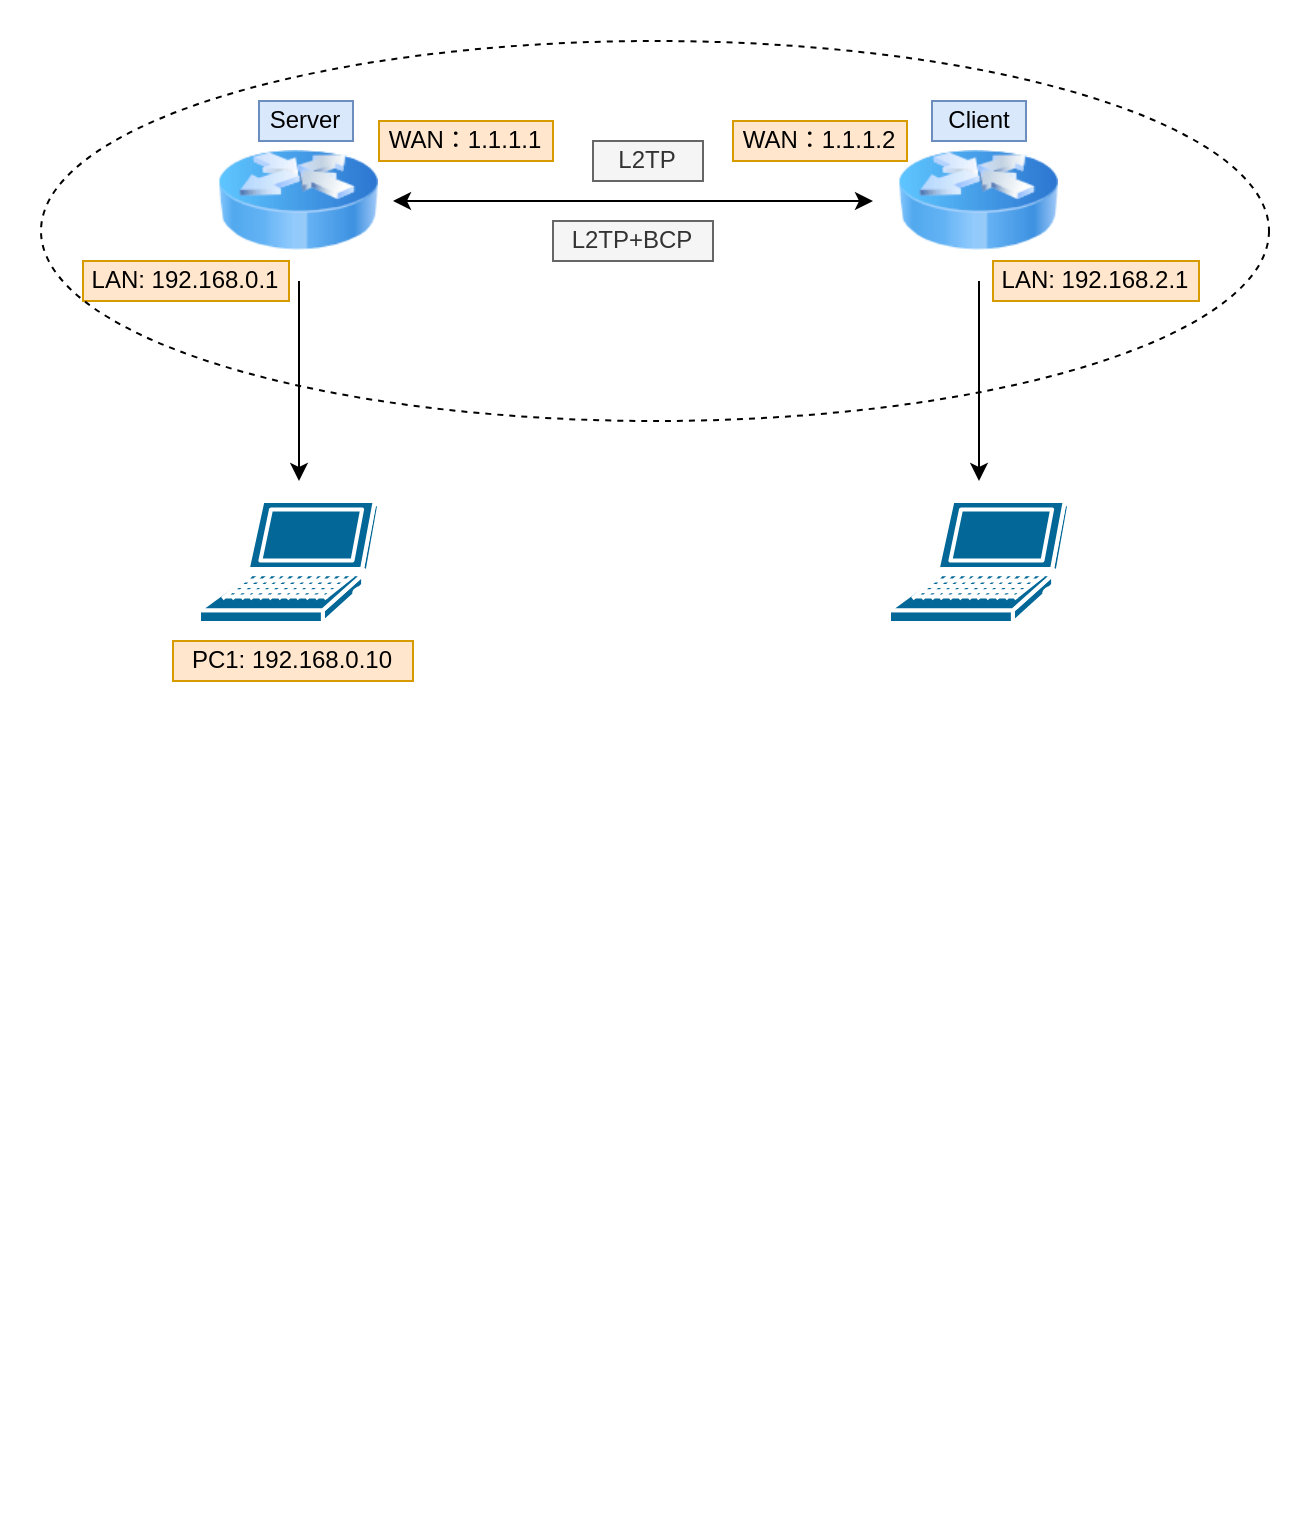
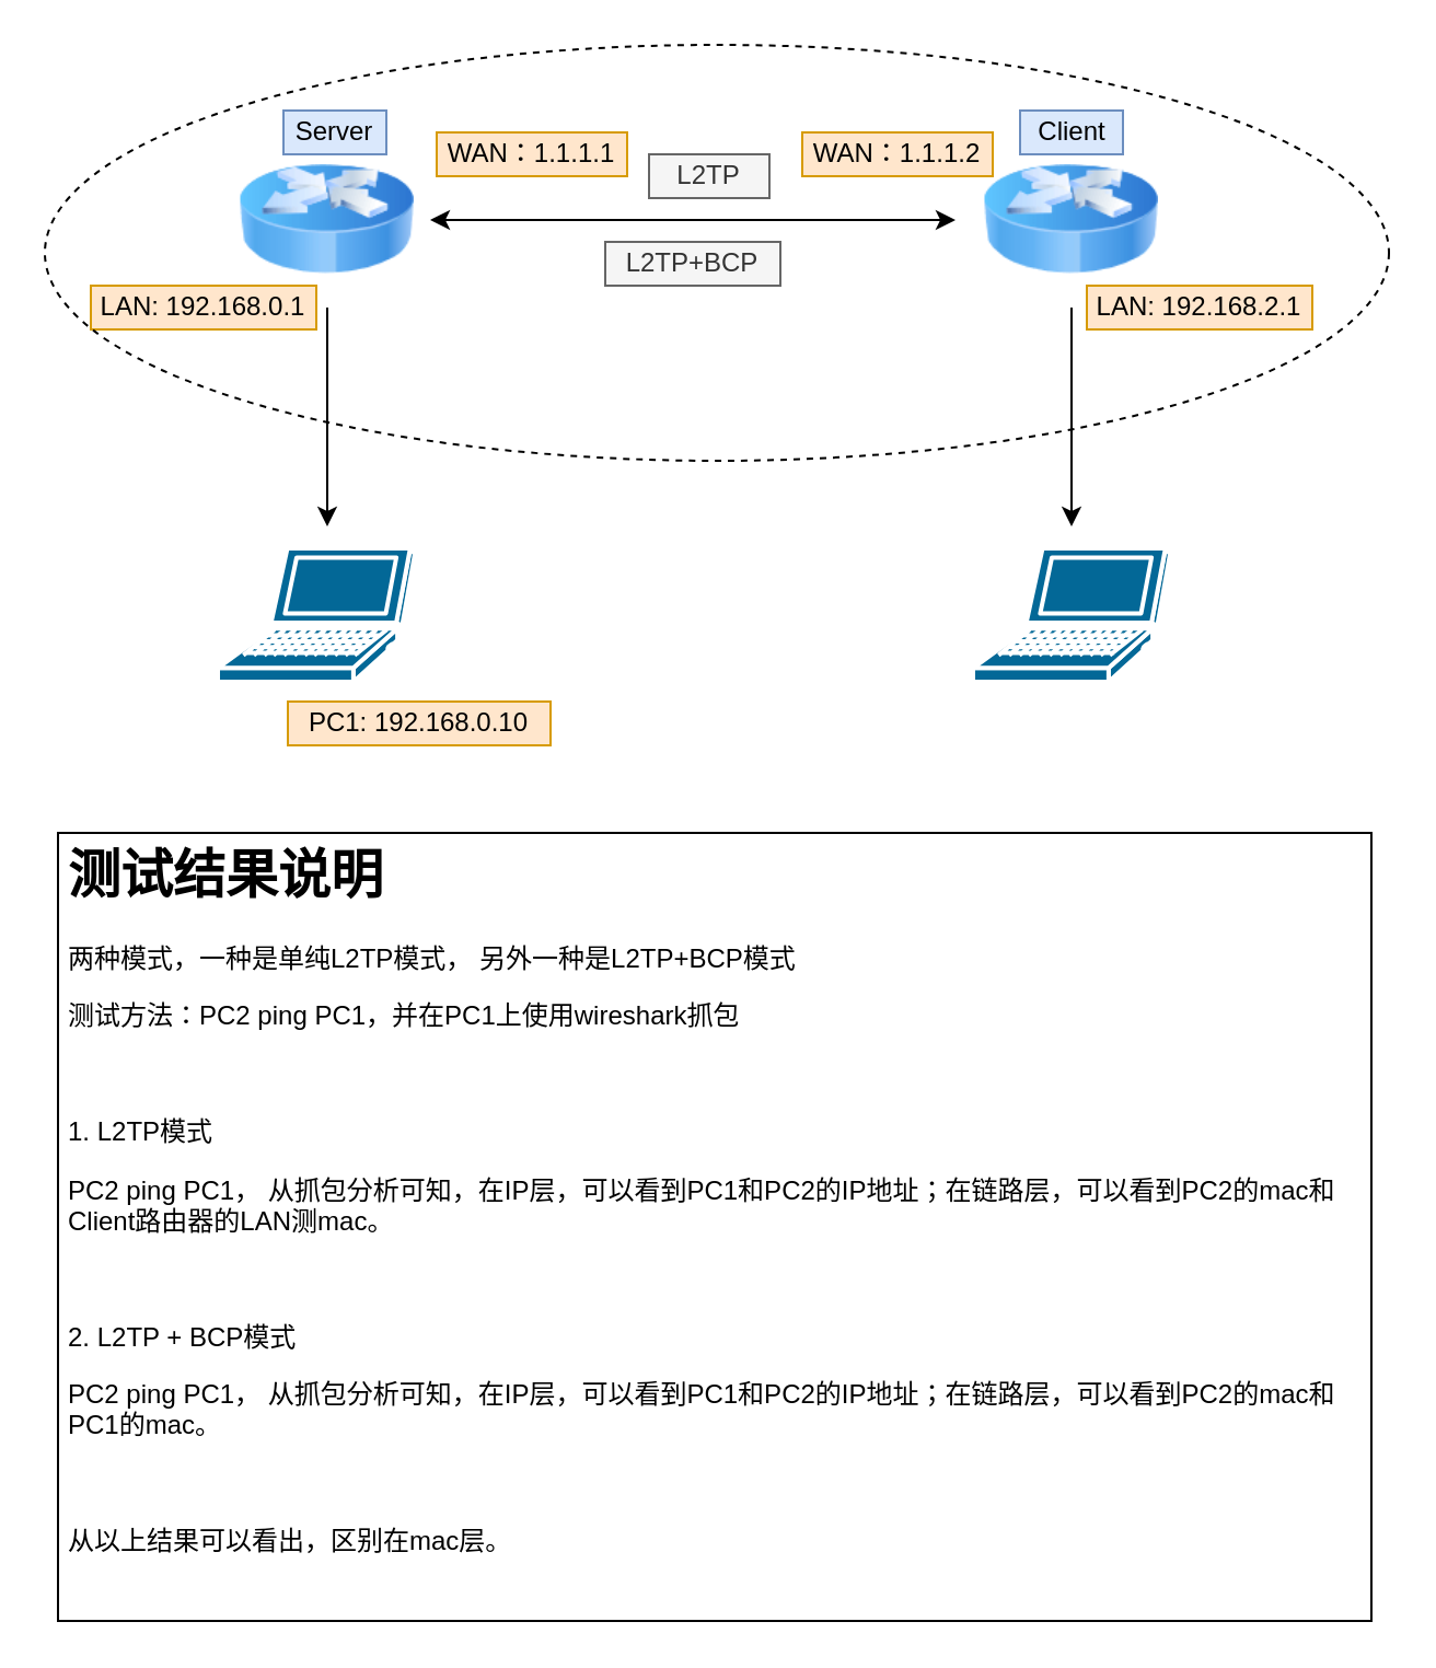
- <mxCell id="14" value="WAN：1.1.1.1" style="text;html=1;strokeColor=#d79b00;fillColor=#ffe6cc;align=center;verticalAlign=middle;whiteSpace=wrap;rounded=0;" vertex="1" parent="1"><mxGeometry x="189" y="60" width="87" height="20" as="geometry" /></mxCell>
+ <mxCell id="14" value="WAN：1.1.1.1" style="text;html=1;strokeColor=#d79b00;fillColor=#ffe6cc;align=center;verticalAlign=middle;whiteSpace=wrap;rounded=0;" vertex="1" parent="1"><mxGeometry x="199" y="60" width="87" height="20" as="geometry" /></mxCell>
- <mxCell id="18" value="PC1: 192.168.0.10" style="text;html=1;strokeColor=#d79b00;fillColor=#ffe6cc;align=center;verticalAlign=middle;whiteSpace=wrap;rounded=0;" vertex="1" parent="1"><mxGeometry x="86" y="320" width="120" height="20" as="geometry" /></mxCell>
+ <mxCell id="18" value="PC1: 192.168.0.10" style="text;html=1;strokeColor=#d79b00;fillColor=#ffe6cc;align=center;verticalAlign=middle;whiteSpace=wrap;rounded=0;" vertex="1" parent="1"><mxGeometry x="131" y="320" width="120" height="20" as="geometry" /></mxCell>
+ <mxCell id="11" value="&lt;h1&gt;测试结果说明&lt;/h1&gt;&lt;p&gt;两种模式，一种是单纯L2TP模式， 另外一种是L2TP+BCP模式&lt;/p&gt;&lt;p&gt;测试方法：PC2 ping PC1，并在PC1上使用wireshark抓包&lt;/p&gt;&lt;p&gt;&lt;br&gt;&lt;/p&gt;&lt;p&gt;1. L2TP模式&lt;/p&gt;&lt;p&gt;PC2 ping PC1， 从抓包分析可知，在IP层，可以看到PC1和PC2的IP地址；在链路层，可以看到PC2的mac和Client路由器的LAN测mac。&lt;/p&gt;&lt;p&gt;&lt;br&gt;&lt;/p&gt;&lt;p&gt;2. L2TP + BCP模式&lt;/p&gt;&lt;p&gt;PC2 ping PC1， 从抓包分析可知，在IP层，可以看到PC1和PC2的IP地址；在链路层，可以看到PC2的mac和PC1的mac。&lt;/p&gt;&lt;p&gt;&lt;br&gt;&lt;/p&gt;&lt;p&gt;从以上结果可以看出，区别在mac层。&lt;/p&gt;&lt;p&gt;&lt;br&gt;&lt;/p&gt;" style="text;html=1;strokeColor=#000000;fillColor=none;spacing=5;spacingTop=-20;whiteSpace=wrap;overflow=hidden;rounded=0;" vertex="1" parent="1"><mxGeometry x="26" y="380" width="600" height="360" as="geometry" /></mxCell>
